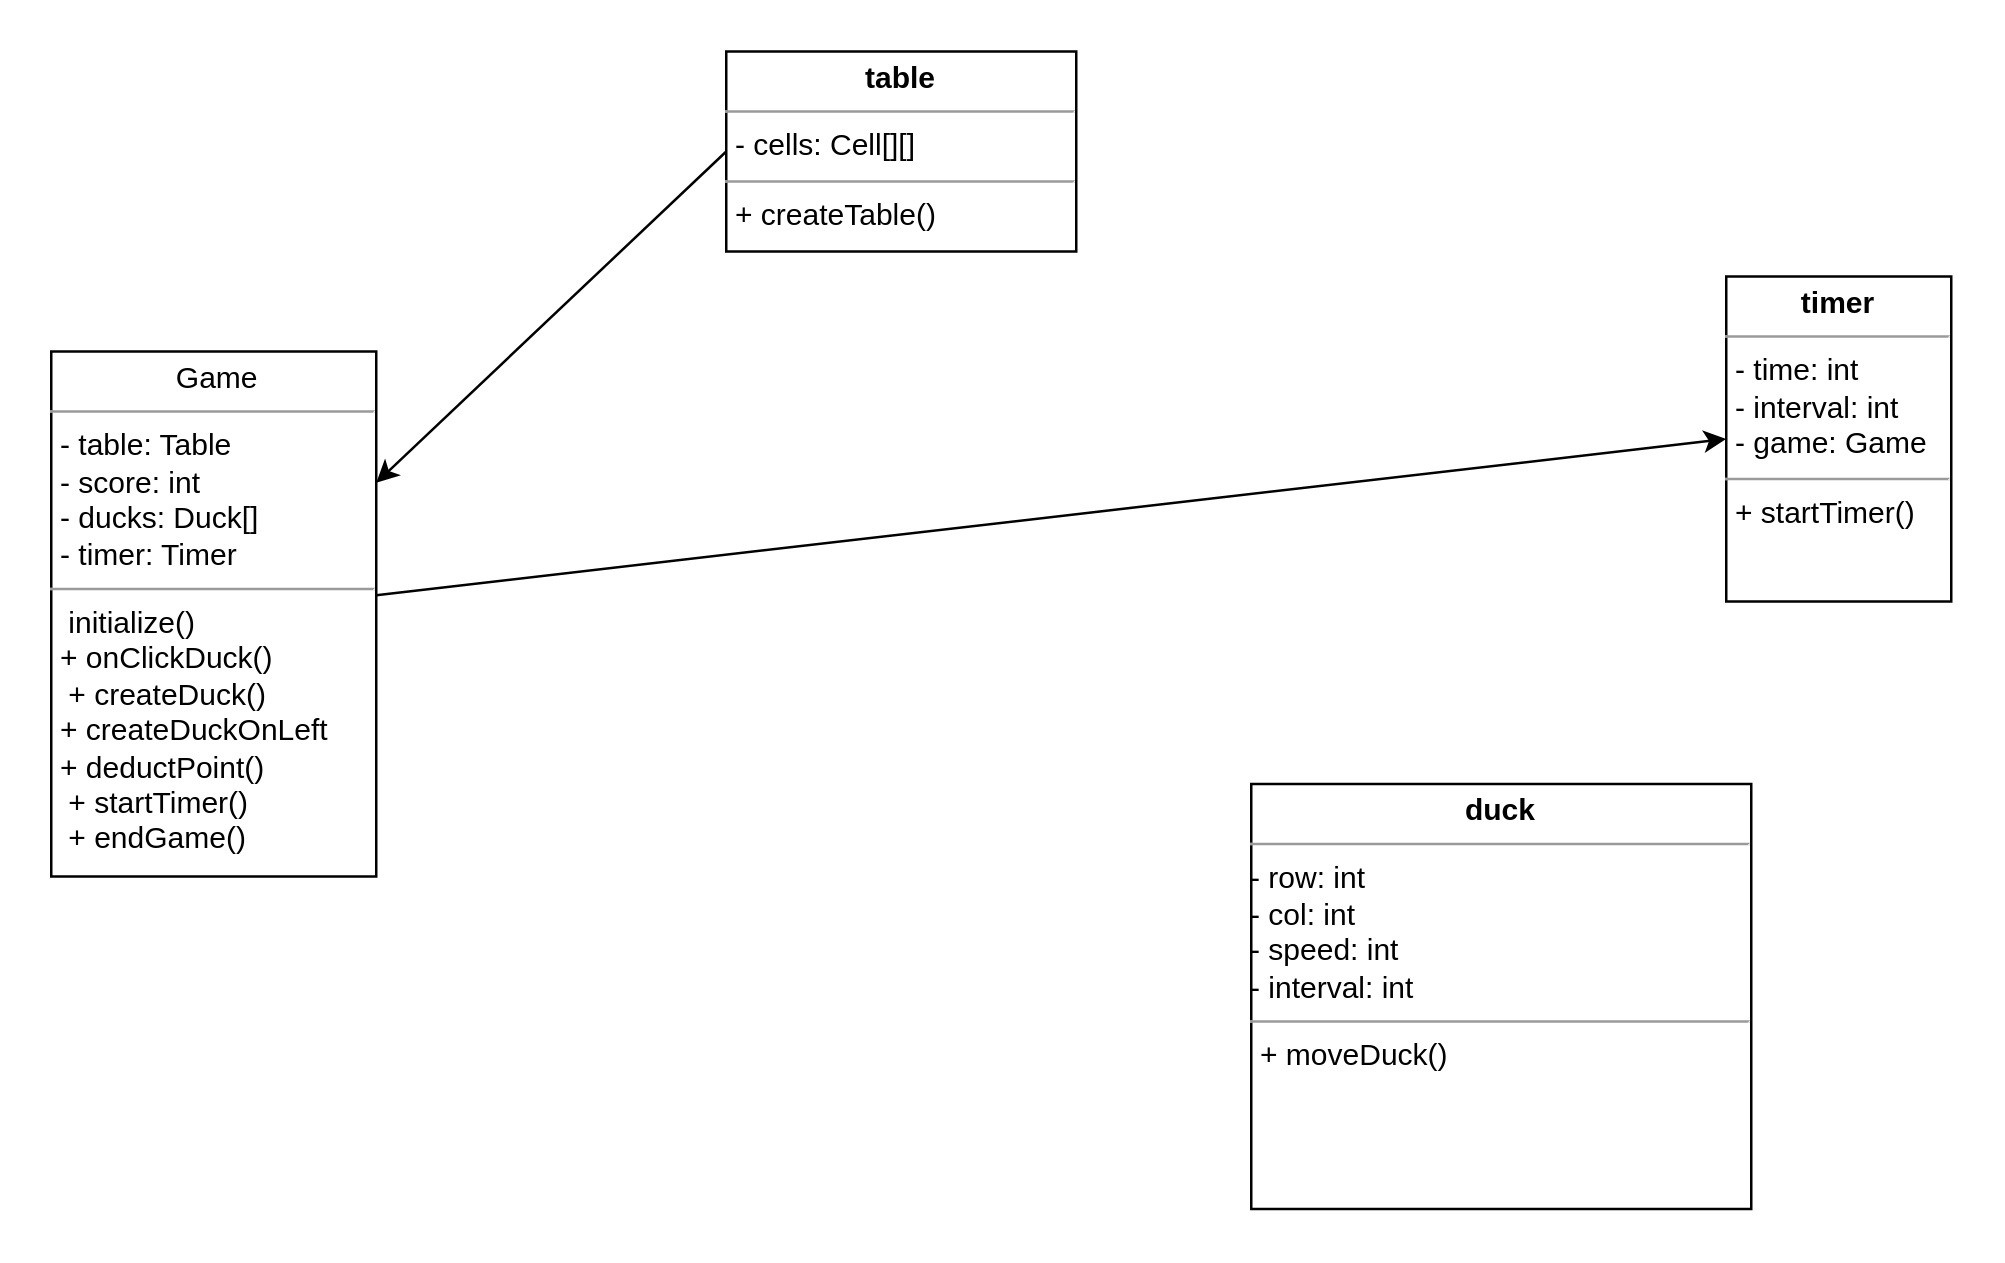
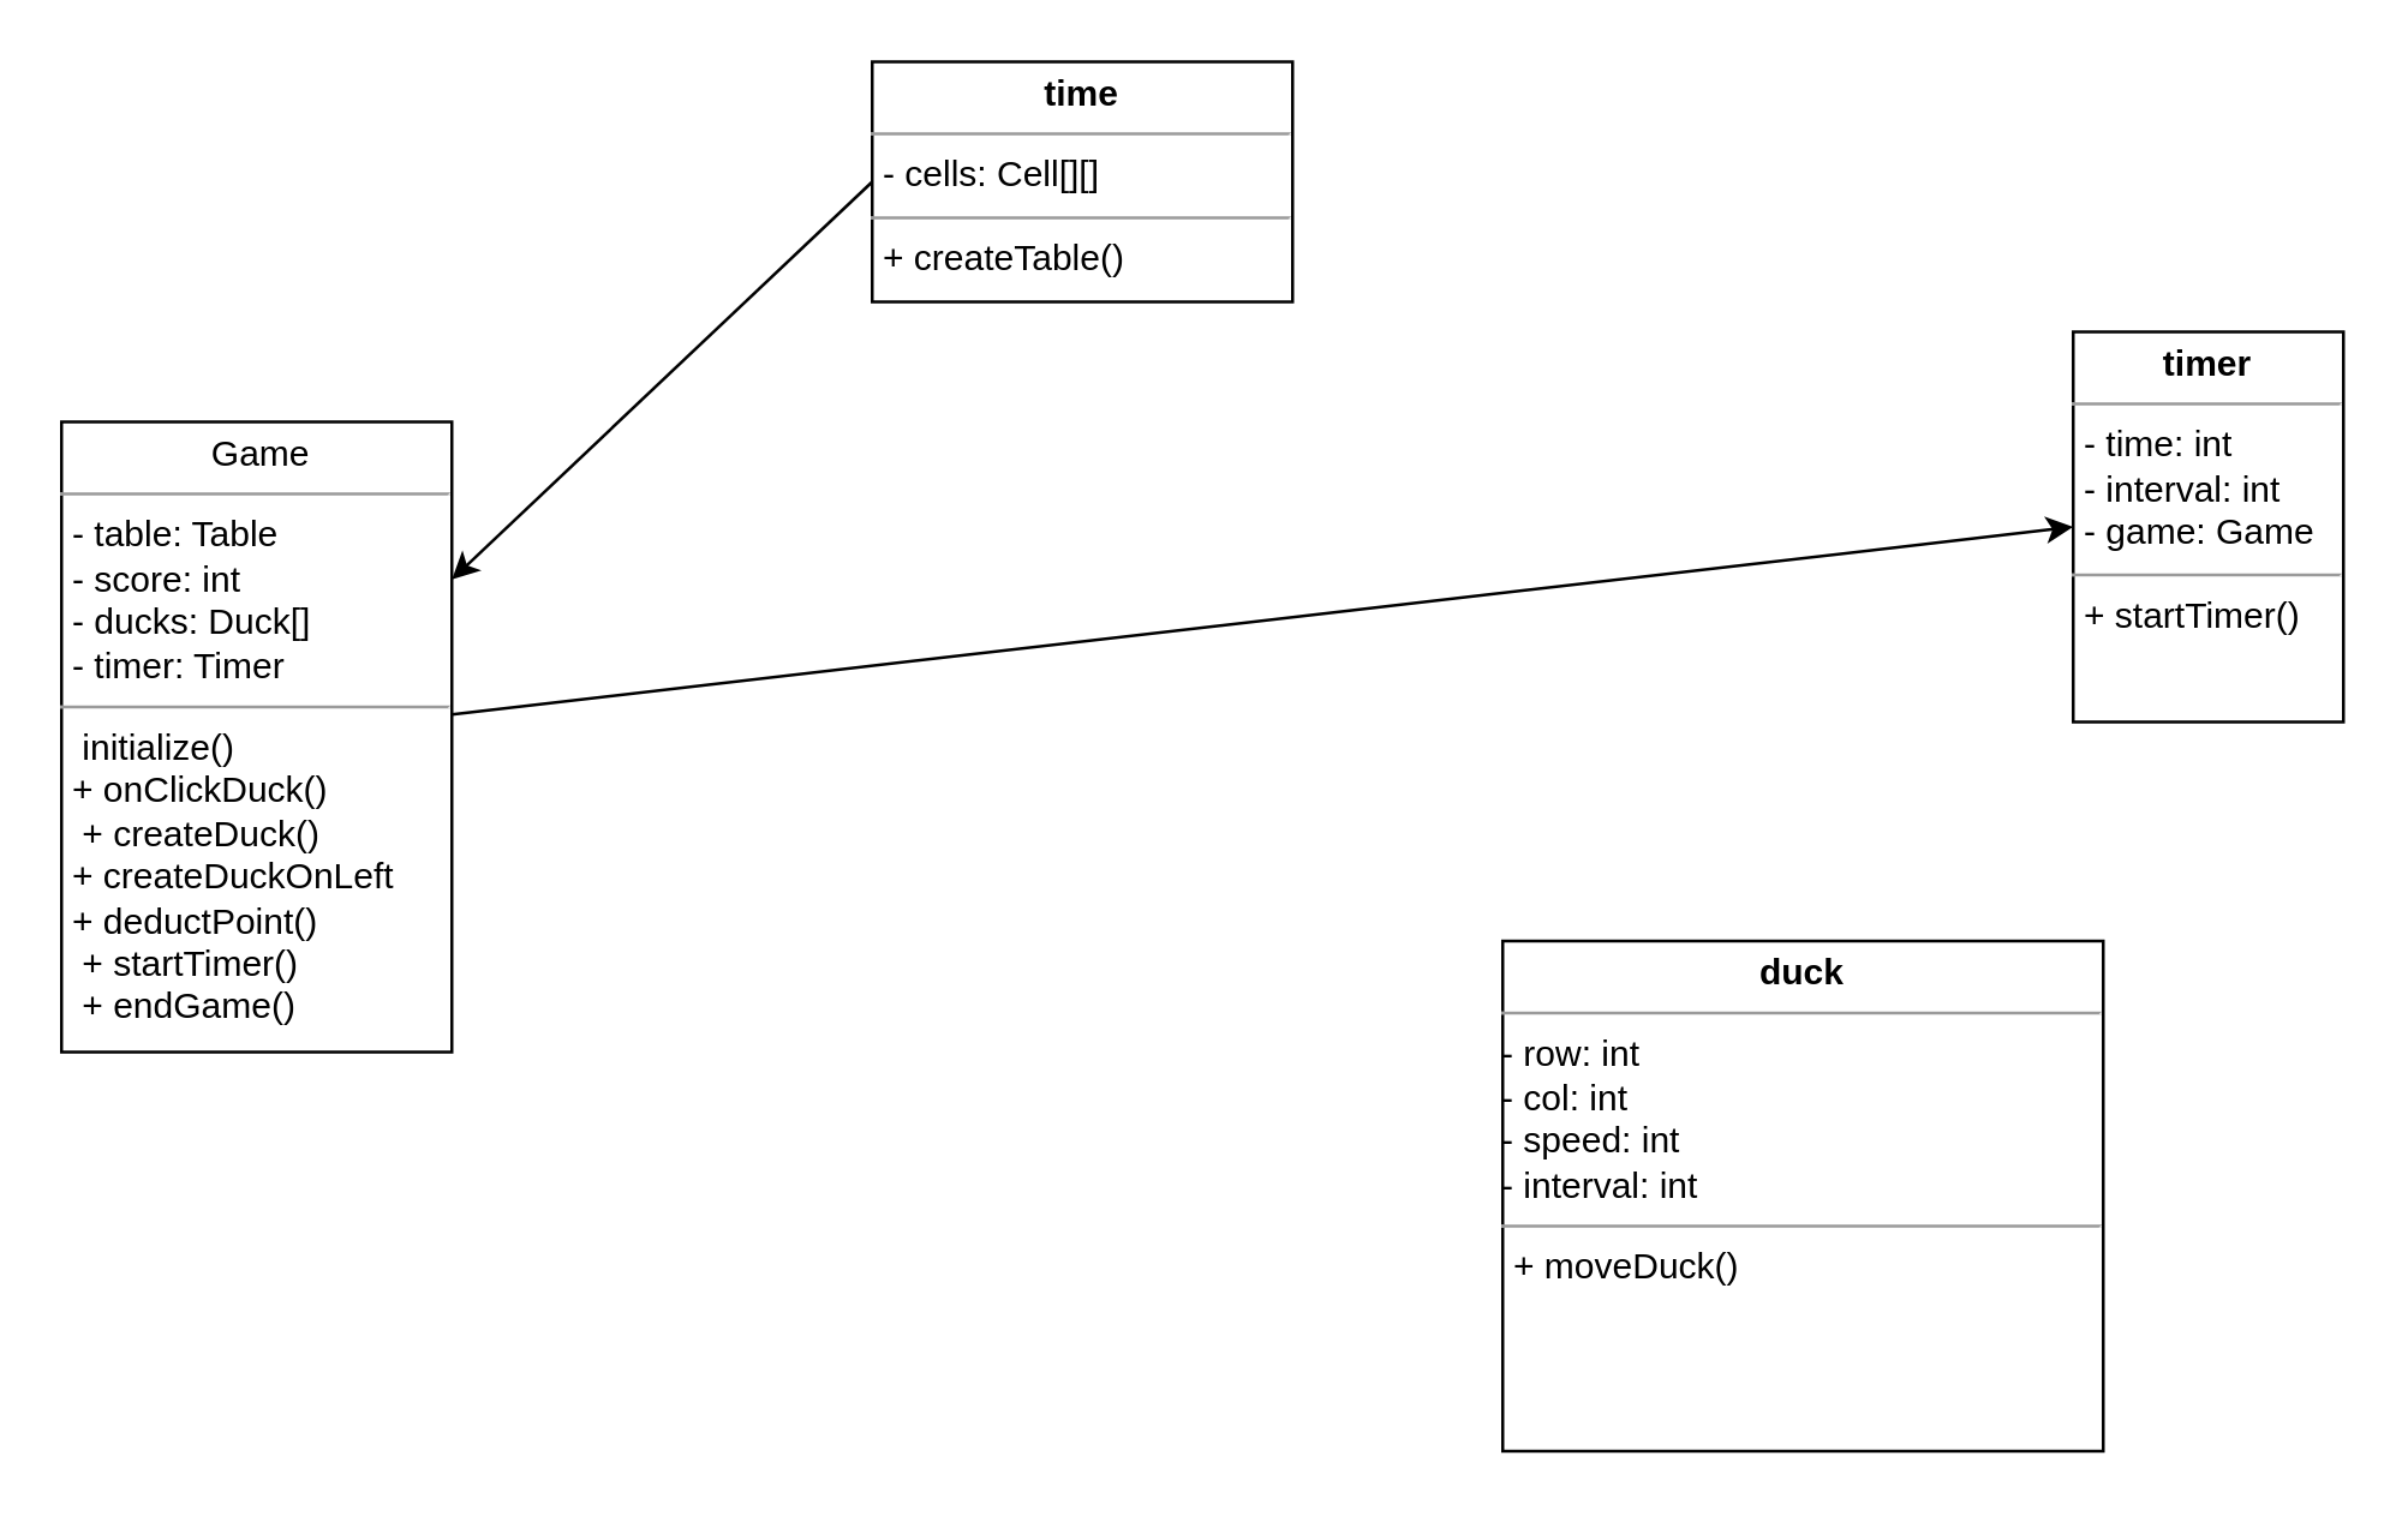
- <mxCell id="3" value="&lt;p style=&quot;margin:0px;margin-top:4px;text-align:center;&quot;&gt;&lt;b&gt;table&lt;/b&gt;&lt;/p&gt;&lt;hr size=&quot;1&quot;&gt;&lt;p style=&quot;margin:0px;margin-left:4px;&quot;&gt; - cells: Cell[][]&lt;br&gt;&lt;/p&gt;&lt;hr size=&quot;1&quot;&gt;&lt;p style=&quot;margin:0px;margin-left:4px;&quot;&gt;+ createTable()&lt;br&gt;&lt;/p&gt;" style="verticalAlign=top;align=left;overflow=fill;fontSize=12;fontFamily=Helvetica;html=1;whiteSpace=wrap;" vertex="1" parent="1"><mxGeometry x="290" y="20" width="140" height="80" as="geometry" /></mxCell>
+ <mxCell id="3" value="&lt;p style=&quot;margin:0px;margin-top:4px;text-align:center;&quot;&gt;&lt;b&gt;time&lt;/b&gt;&lt;/p&gt;&lt;hr size=&quot;1&quot;&gt;&lt;p style=&quot;margin:0px;margin-left:4px;&quot;&gt; - cells: Cell[][]&lt;br&gt;&lt;/p&gt;&lt;hr size=&quot;1&quot;&gt;&lt;p style=&quot;margin:0px;margin-left:4px;&quot;&gt;+ createTable()&lt;br&gt;&lt;/p&gt;" style="verticalAlign=top;align=left;overflow=fill;fontSize=12;fontFamily=Helvetica;html=1;whiteSpace=wrap;" vertex="1" parent="1"><mxGeometry x="290" y="20" width="140" height="80" as="geometry" /></mxCell>
